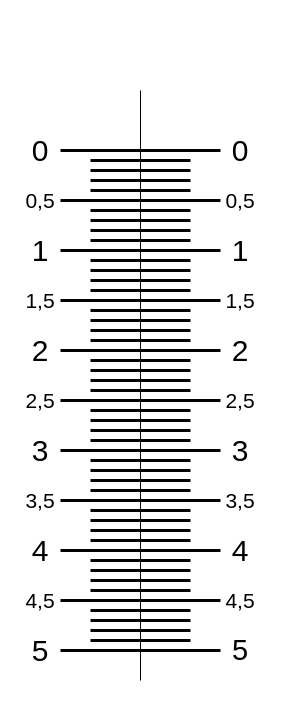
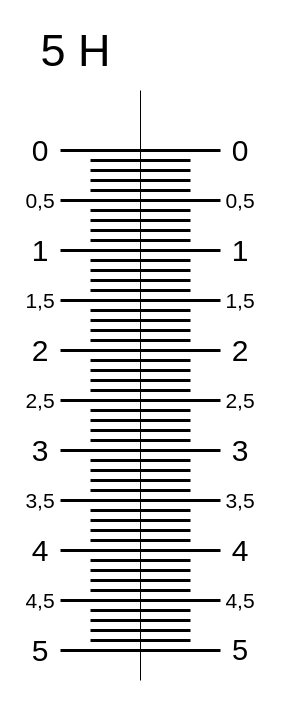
+ <mxCell id="106" value="5 Н" style="text;html=1;align=center;verticalAlign=middle;resizable=0;points=[];autosize=1;fontSize=45;" parent="1" vertex="1"><mxGeometry x="30" y="20" width="90" height="60" as="geometry" /></mxCell>
